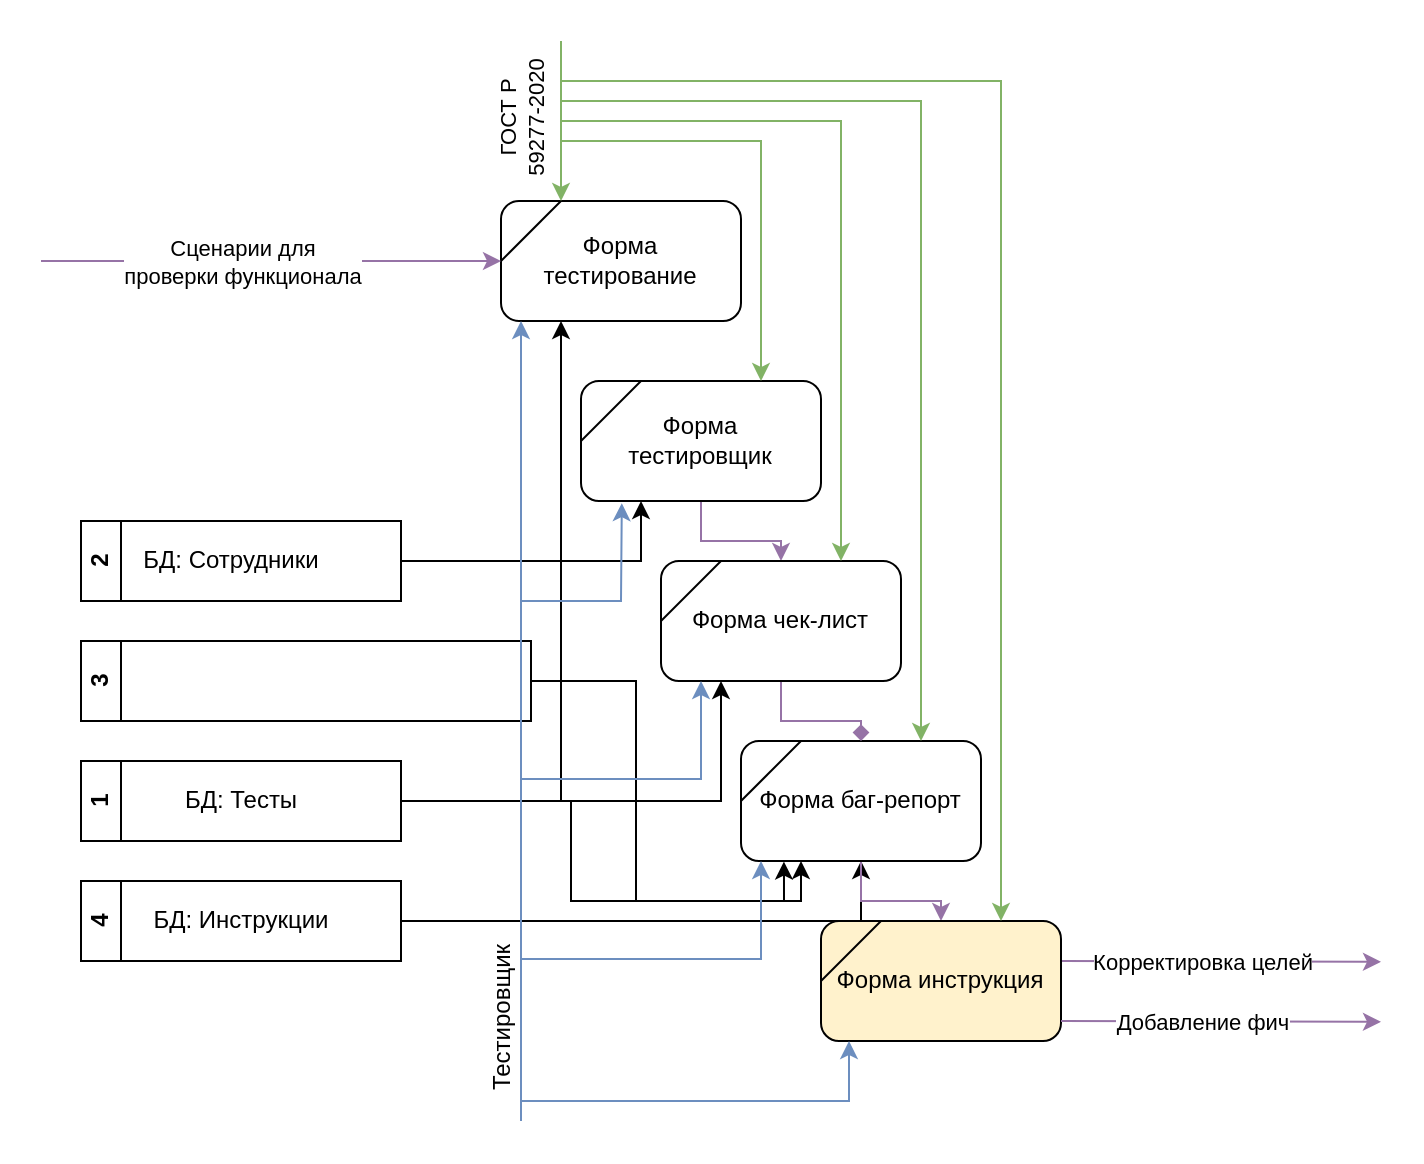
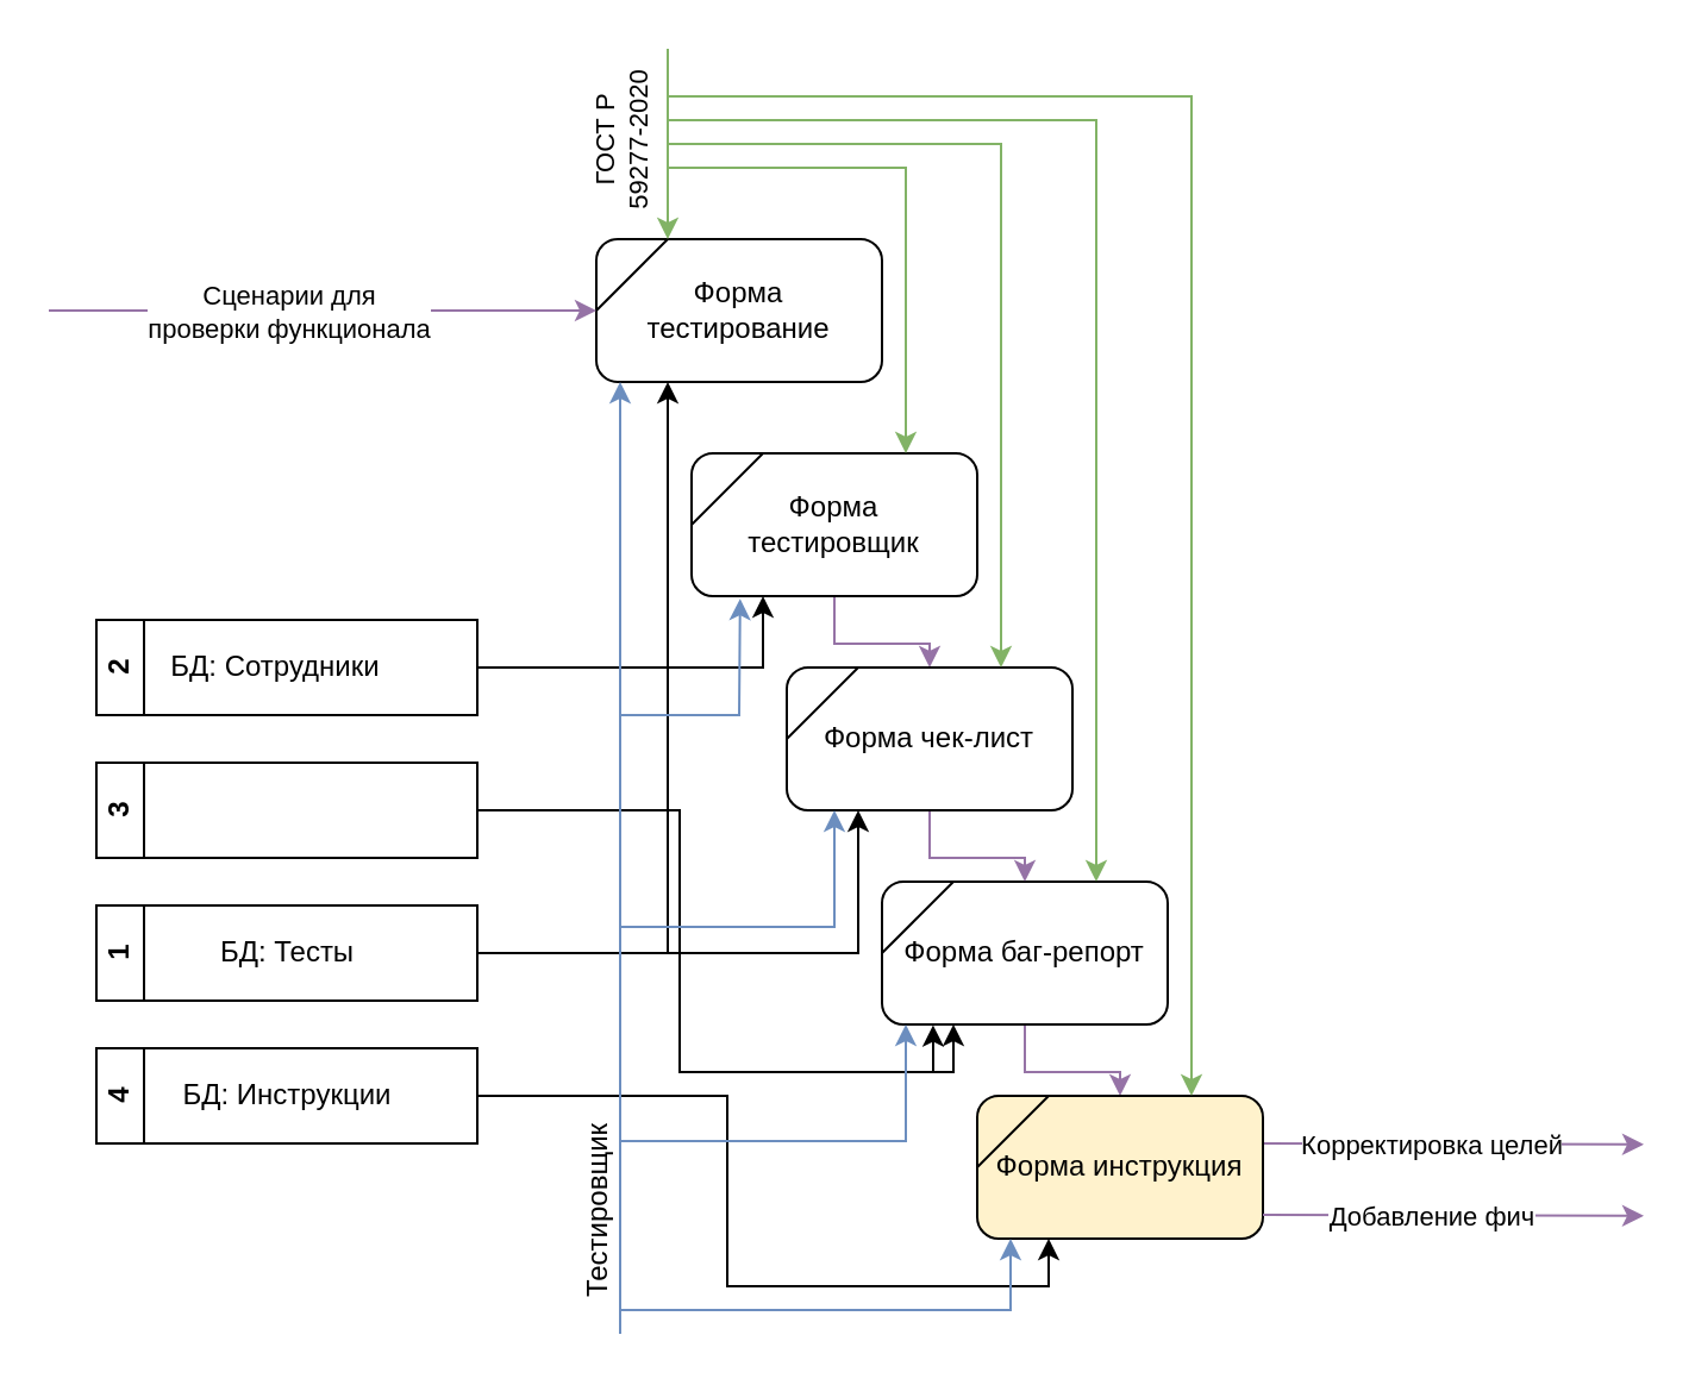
- <mxCell id="6" value="3" style="swimlane;startSize=20;horizontal=0;html=1;whiteSpace=wrap;" vertex="1" parent="1"><mxGeometry x="40" y="320" width="225" height="40" as="geometry" /></mxCell>
+ <mxCell id="6" value="3" style="swimlane;startSize=20;horizontal=0;html=1;whiteSpace=wrap;" vertex="1" parent="1"><mxGeometry x="40" y="320" width="160" height="40" as="geometry" /></mxCell>
- <mxCell id="29" value="" style="edgeStyle=orthogonalEdgeStyle;rounded=0;orthogonalLoop=1;jettySize=auto;html=1;fillColor=#e1d5e7;strokeColor=#9673a6;endArrow=diamond;" edge="1" parent="1" source="30" target="27"><mxGeometry relative="1" as="geometry" /></mxCell>
+ <mxCell id="29" value="" style="edgeStyle=orthogonalEdgeStyle;rounded=0;orthogonalLoop=1;jettySize=auto;html=1;fillColor=#e1d5e7;strokeColor=#9673a6;" edge="1" parent="1" source="30" target="27"><mxGeometry relative="1" as="geometry" /></mxCell>
- <mxCell id="23" style="edgeStyle=orthogonalEdgeStyle;rounded=0;orthogonalLoop=1;jettySize=auto;html=1;exitX=1;exitY=0.5;exitDx=0;exitDy=0;" edge="1" parent="1" source="24" target="27"><mxGeometry relative="1" as="geometry" /></mxCell>
+ <mxCell id="23" style="edgeStyle=orthogonalEdgeStyle;rounded=0;orthogonalLoop=1;jettySize=auto;html=1;exitX=1;exitY=0.5;exitDx=0;exitDy=0;entryX=0.25;entryY=1;entryDx=0;entryDy=0;" edge="1" parent="1" source="24" target="32"><mxGeometry relative="1" as="geometry" /></mxCell>
